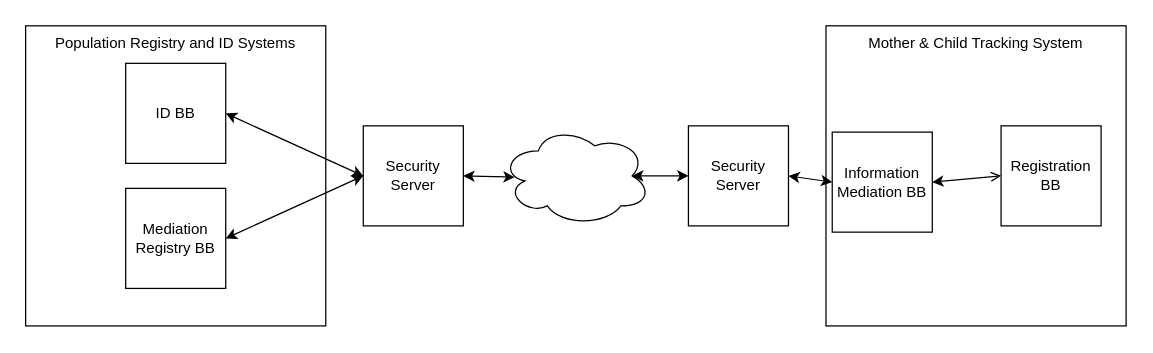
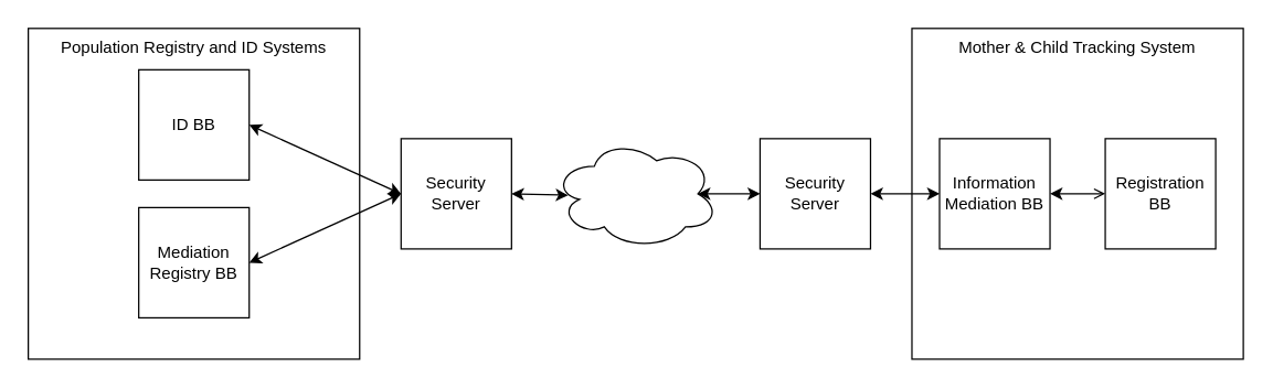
- <mxCell id="6" value="Information Mediation BB" style="whiteSpace=wrap;html=1;aspect=fixed;" vertex="1" parent="1"><mxGeometry x="665" y="105" width="80" height="80" as="geometry" /></mxCell>
+ <mxCell id="6" value="Information Mediation BB" style="whiteSpace=wrap;html=1;aspect=fixed;" vertex="1" parent="1"><mxGeometry x="680" y="100" width="80" height="80" as="geometry" /></mxCell>
